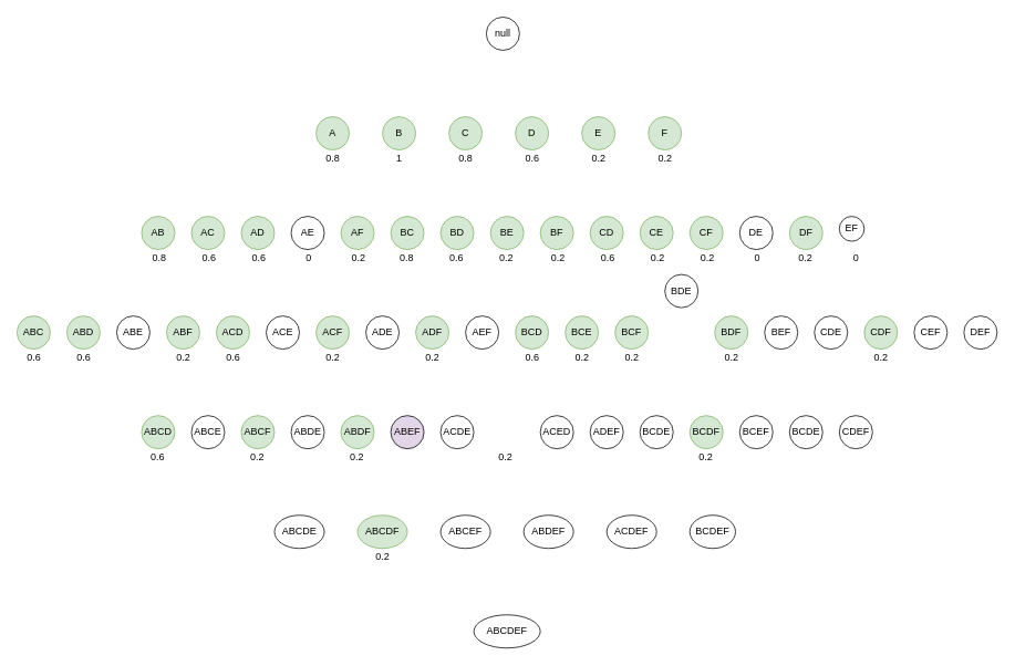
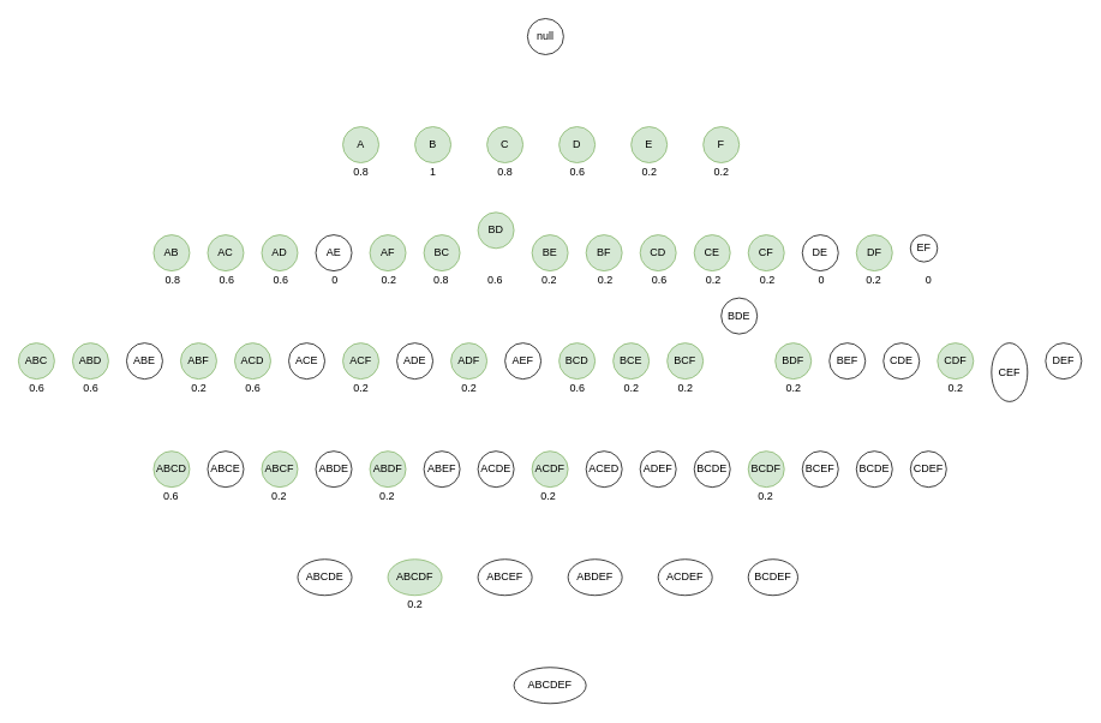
- <mxCell id="12" value="BD" style="ellipse;whiteSpace=wrap;html=1;fillColor=#d5e8d4;strokeColor=#82b366;" vertex="1" parent="1"><mxGeometry x="530" y="260" width="40" height="40" as="geometry" /></mxCell>
+ <mxCell id="12" value="BD" style="ellipse;whiteSpace=wrap;html=1;fillColor=#d5e8d4;strokeColor=#82b366;" vertex="1" parent="1"><mxGeometry x="530" y="235" width="40" height="40" as="geometry" /></mxCell>
- <mxCell id="39" value="CEF" style="ellipse;whiteSpace=wrap;html=1;" vertex="1" parent="1"><mxGeometry x="1100" y="380" width="40" height="40" as="geometry" /></mxCell>
+ <mxCell id="39" value="CEF" style="ellipse;whiteSpace=wrap;html=1;" vertex="1" parent="1"><mxGeometry x="1100" y="380" width="40" height="65" as="geometry" /></mxCell>
- <mxCell id="46" value="ABEF" style="ellipse;whiteSpace=wrap;html=1;fillColor=#e1d5e7;" vertex="1" parent="1"><mxGeometry x="470" y="500" width="40" height="40" as="geometry" /></mxCell>
+ <mxCell id="46" value="ABEF" style="ellipse;whiteSpace=wrap;html=1;" vertex="1" parent="1"><mxGeometry x="470" y="500" width="40" height="40" as="geometry" /></mxCell>
+ <mxCell id="48" value="ACDF" style="ellipse;whiteSpace=wrap;html=1;fillColor=#d5e8d4;strokeColor=#82b366;" vertex="1" parent="1"><mxGeometry x="590" y="500" width="40" height="40" as="geometry" /></mxCell>
